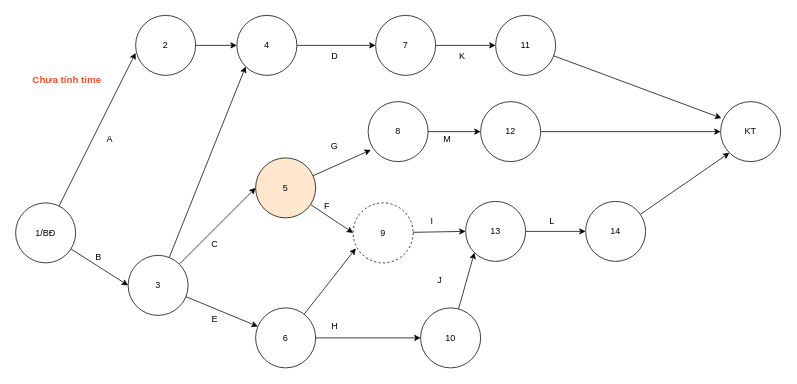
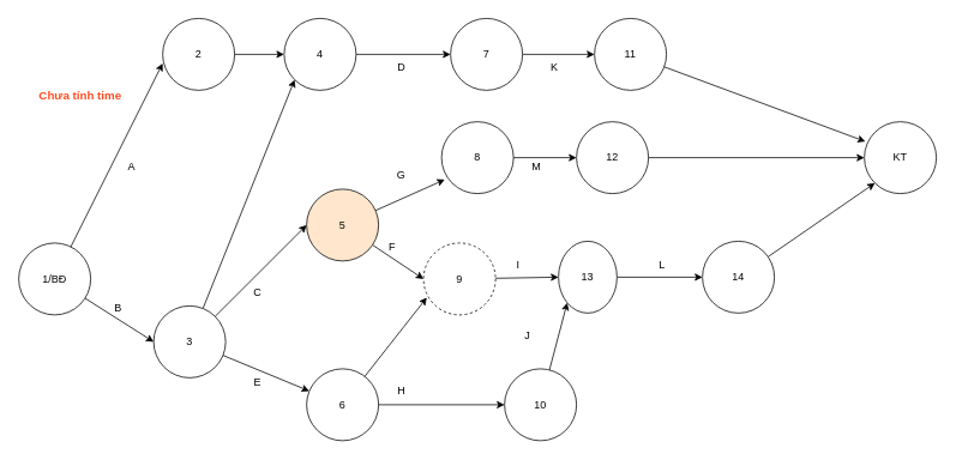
- <mxCell id="32" value="13" style="ellipse;whiteSpace=wrap;html=1;aspect=fixed;" vertex="1" parent="1"><mxGeometry x="620" y="268" width="80" height="80" as="geometry" /></mxCell>
+ <mxCell id="32" value="13" style="ellipse;whiteSpace=wrap;html=1;aspect=fixed;" vertex="1" parent="1"><mxGeometry x="620" y="268" width="65" height="80" as="geometry" /></mxCell>
